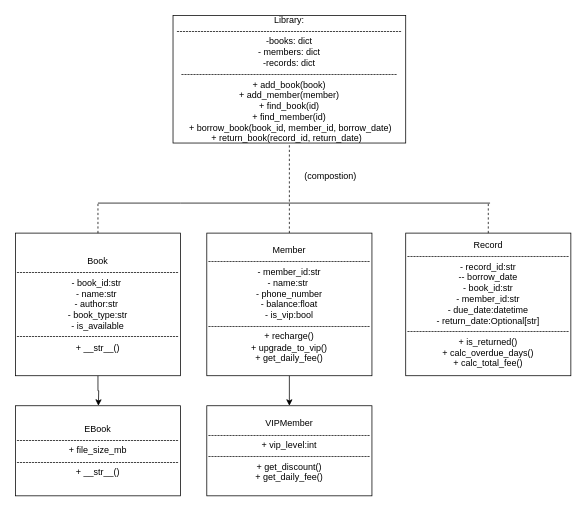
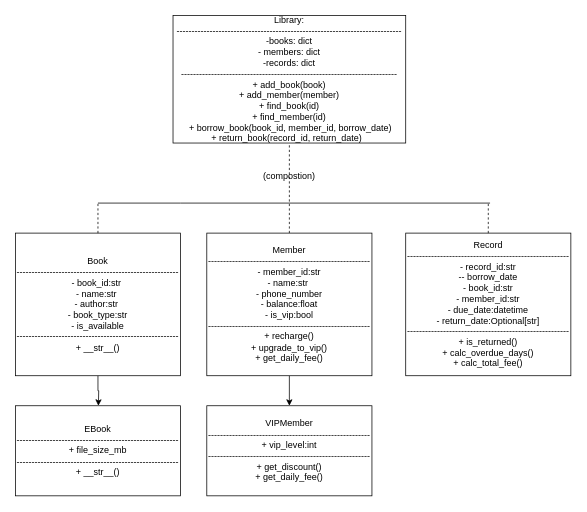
- <mxCell id="4" value="(compostion)" style="text;html=1;whiteSpace=wrap;strokeColor=none;fillColor=none;align=center;verticalAlign=middle;rounded=0;" vertex="1" parent="1"><mxGeometry x="410" y="220" width="60" height="30" as="geometry" /></mxCell>
+ <mxCell id="4" value="(compostion)" style="text;html=1;whiteSpace=wrap;strokeColor=none;fillColor=none;align=center;verticalAlign=middle;rounded=0;" vertex="1" parent="1"><mxGeometry x="355" y="220" width="60" height="30" as="geometry" /></mxCell>
